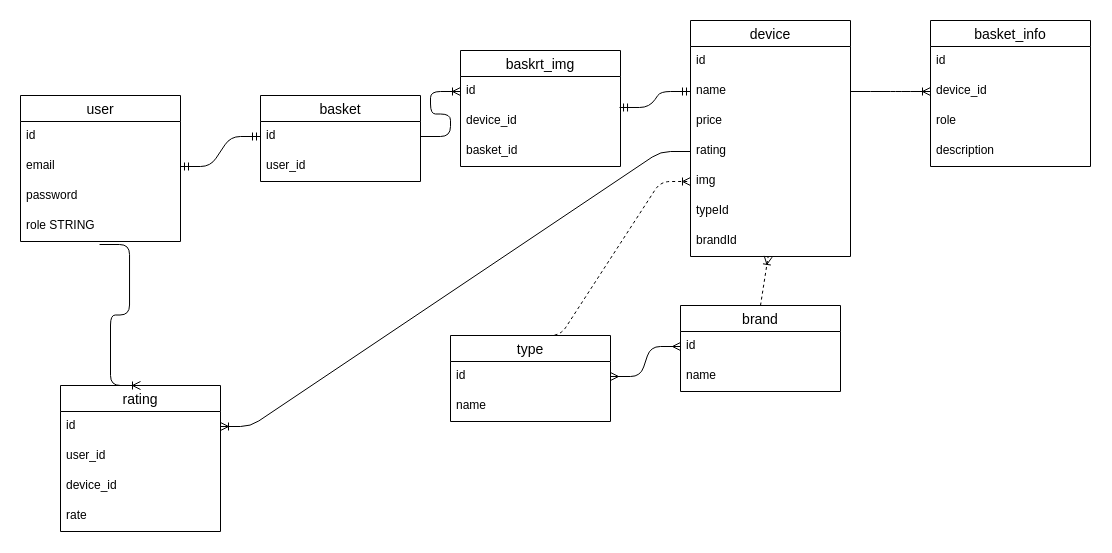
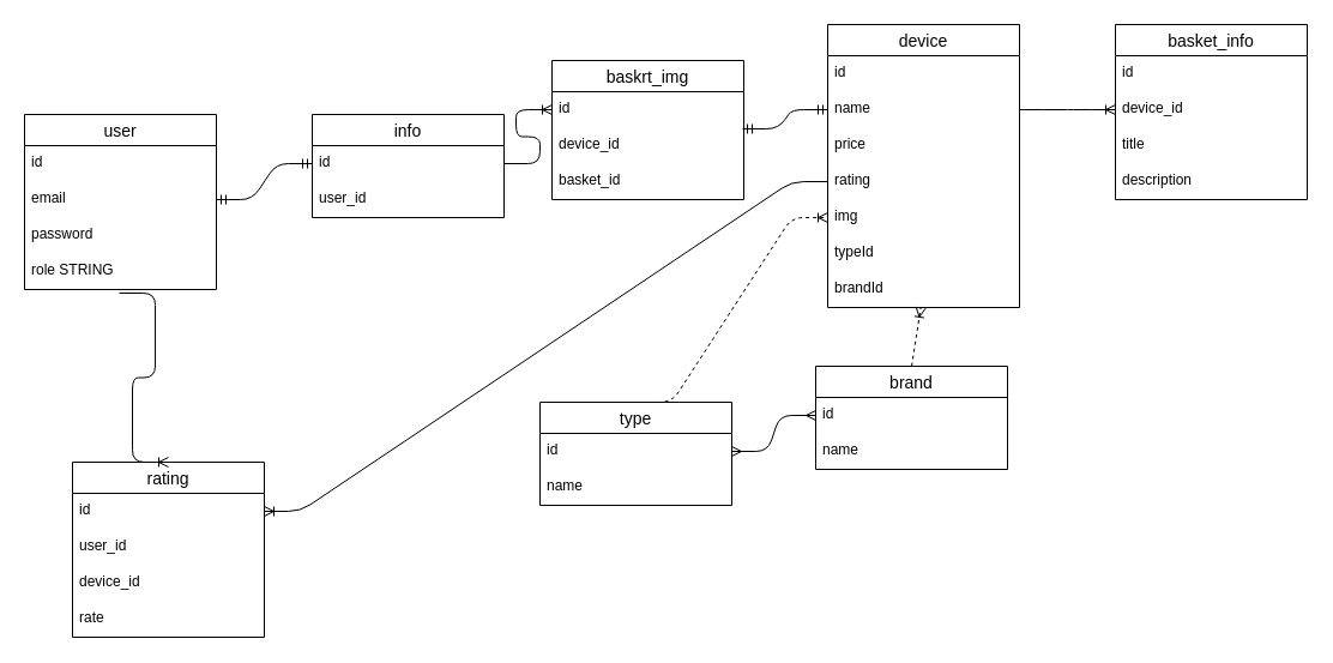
- <mxCell id="7" value="basket" style="swimlane;fontStyle=0;childLayout=stackLayout;horizontal=1;startSize=26;horizontalStack=0;resizeParent=1;resizeParentMax=0;resizeLast=0;collapsible=1;marginBottom=0;align=center;fontSize=14;" vertex="1" parent="1"><mxGeometry x="260" y="95" width="160" height="86" as="geometry" /></mxCell>
+ <mxCell id="7" value="info" style="swimlane;fontStyle=0;childLayout=stackLayout;horizontal=1;startSize=26;horizontalStack=0;resizeParent=1;resizeParentMax=0;resizeLast=0;collapsible=1;marginBottom=0;align=center;fontSize=14;" vertex="1" parent="1"><mxGeometry x="260" y="95" width="160" height="86" as="geometry" /></mxCell>
- <mxCell id="31" value="role" style="text;strokeColor=none;fillColor=none;spacingLeft=4;spacingRight=4;overflow=hidden;rotatable=0;points=[[0,0.5],[1,0.5]];portConstraint=eastwest;fontSize=12;" vertex="1" parent="28"><mxGeometry y="86" width="160" height="30" as="geometry" /></mxCell>
+ <mxCell id="31" value="title" style="text;strokeColor=none;fillColor=none;spacingLeft=4;spacingRight=4;overflow=hidden;rotatable=0;points=[[0,0.5],[1,0.5]];portConstraint=eastwest;fontSize=12;" vertex="1" parent="28"><mxGeometry y="86" width="160" height="30" as="geometry" /></mxCell>
